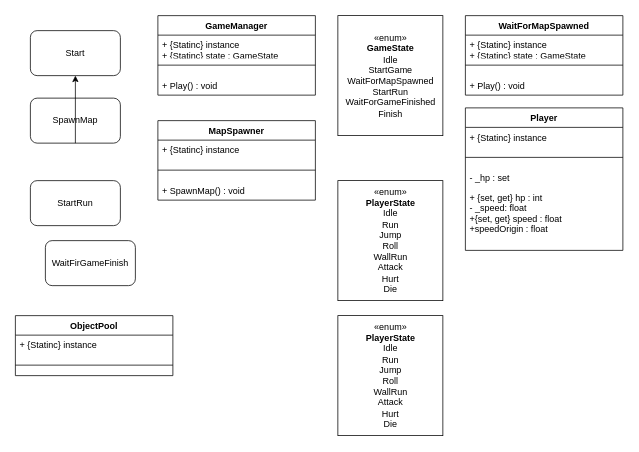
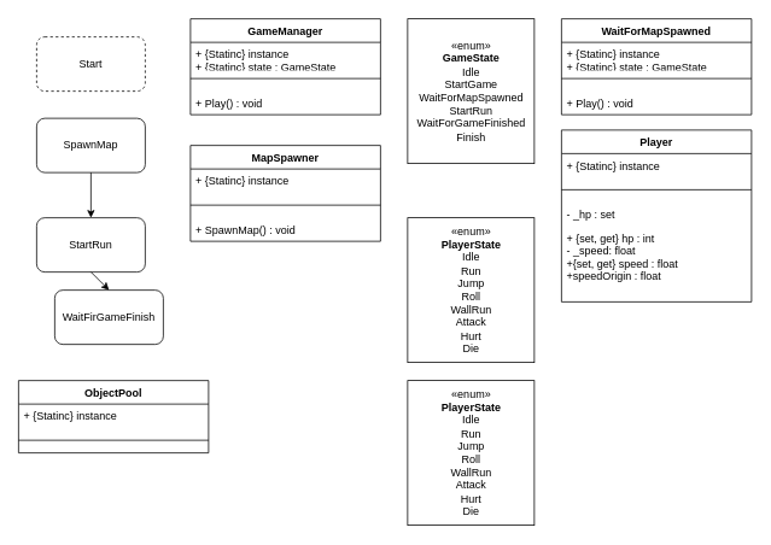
- <mxCell id="2" value="Start" style="rounded=1;whiteSpace=wrap;html=1;" vertex="1" parent="1"><mxGeometry x="40" y="40" width="120" height="60" as="geometry" /></mxCell>
+ <mxCell id="2" value="Start" style="rounded=1;whiteSpace=wrap;html=1;dashed=1;" vertex="1" parent="1"><mxGeometry x="40" y="40" width="120" height="60" as="geometry" /></mxCell>
- <mxCell id="6" value="" style="endArrow=classic;html=1;rounded=0;exitX=0.5;exitY=1;exitDx=0;exitDy=0;" edge="1" parent="1" source="3" target="2"><mxGeometry width="50" height="50" relative="1" as="geometry"><mxPoint x="480" y="300" as="sourcePoint" /><mxPoint x="530" y="250" as="targetPoint" /></mxGeometry></mxCell>
+ <mxCell id="6" value="" style="endArrow=classic;html=1;rounded=0;exitX=0.5;exitY=1;exitDx=0;exitDy=0;" edge="1" parent="1" source="3" target="4"><mxGeometry width="50" height="50" relative="1" as="geometry"><mxPoint x="480" y="300" as="sourcePoint" /><mxPoint x="530" y="250" as="targetPoint" /></mxGeometry></mxCell>
+ <mxCell id="7" value="" style="endArrow=classic;html=1;rounded=0;exitX=0.5;exitY=1;exitDx=0;exitDy=0;entryX=0.5;entryY=0;entryDx=0;entryDy=0;" edge="1" parent="1" source="4" target="5"><mxGeometry width="50" height="50" relative="1" as="geometry"><mxPoint x="480" y="300" as="sourcePoint" /><mxPoint x="530" y="250" as="targetPoint" /></mxGeometry></mxCell>
